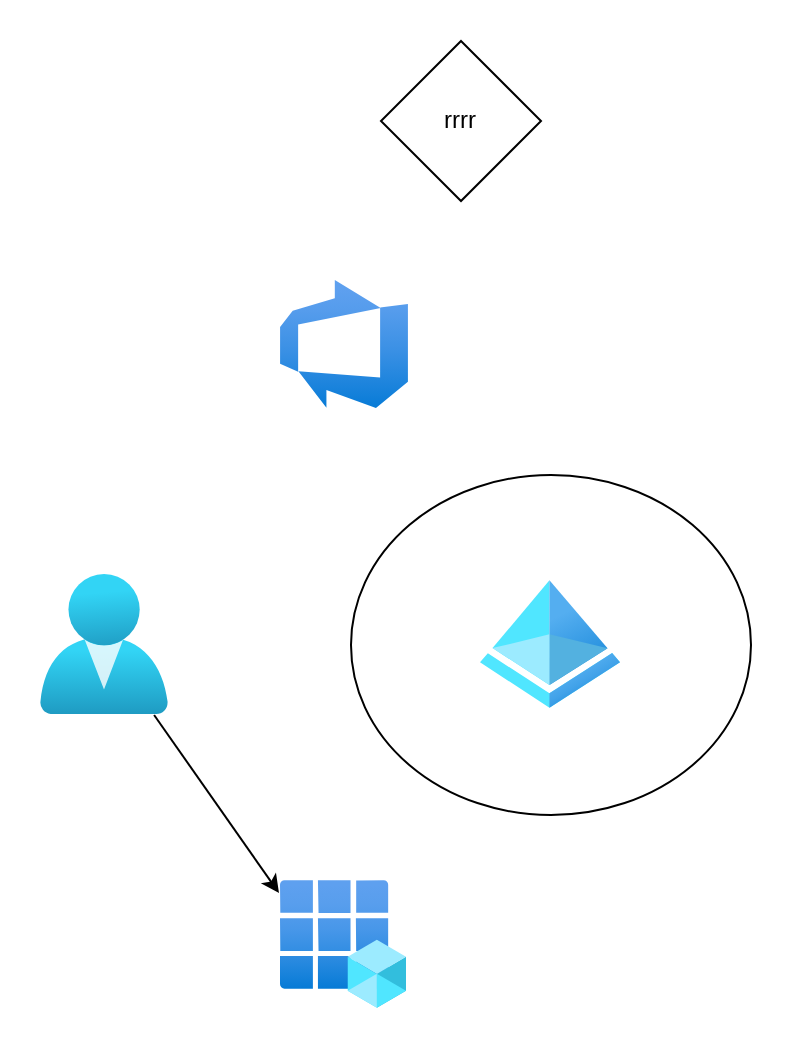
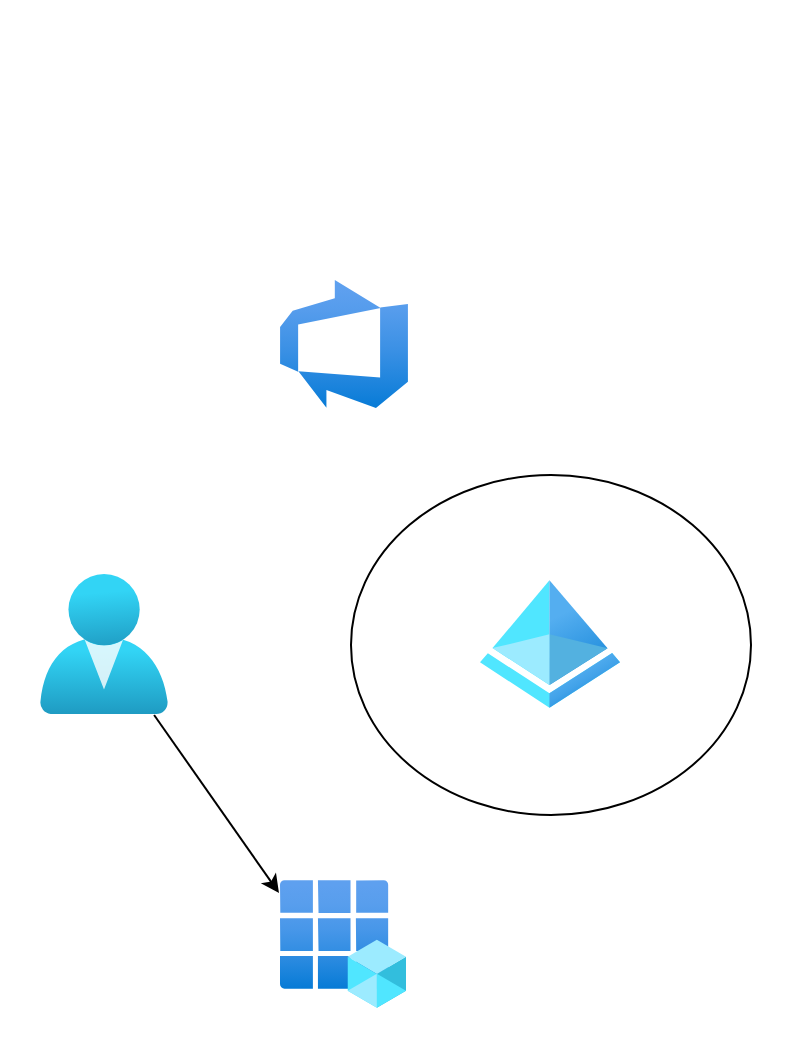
- <mxCell id="7" value="rrrr" style="rhombus;whiteSpace=wrap;html=1;" vertex="1" parent="1"><mxGeometry x="190" y="20" width="80" height="80" as="geometry" /></mxCell>
